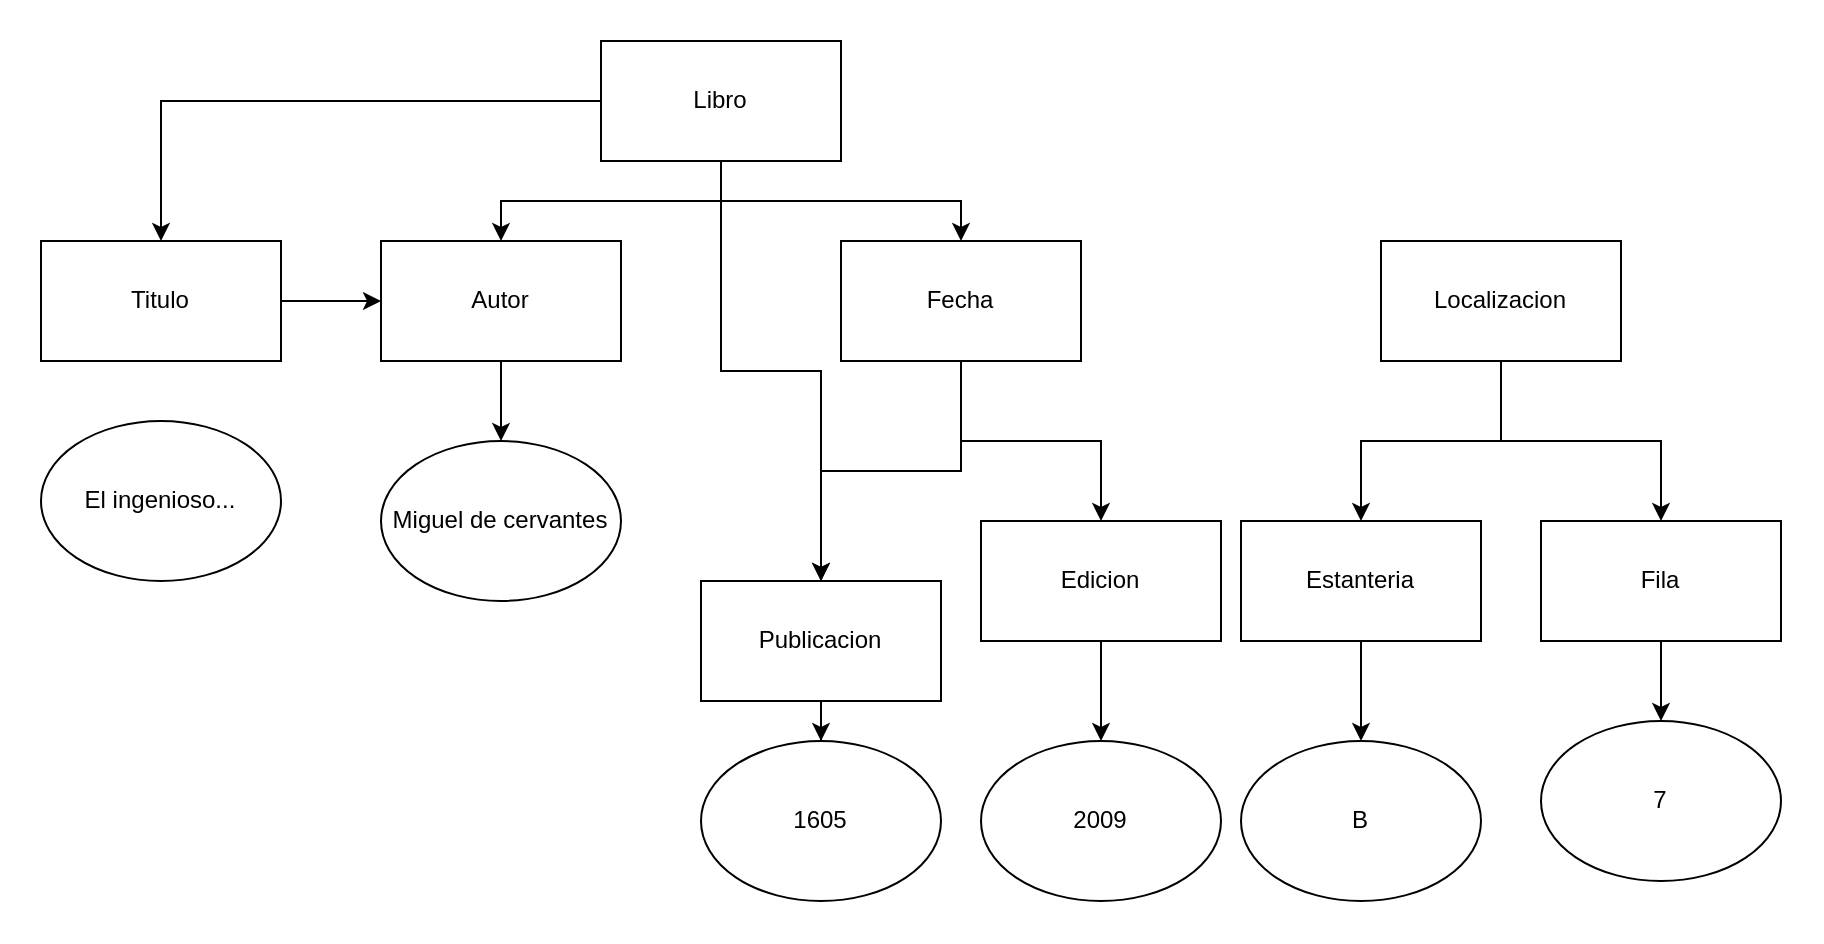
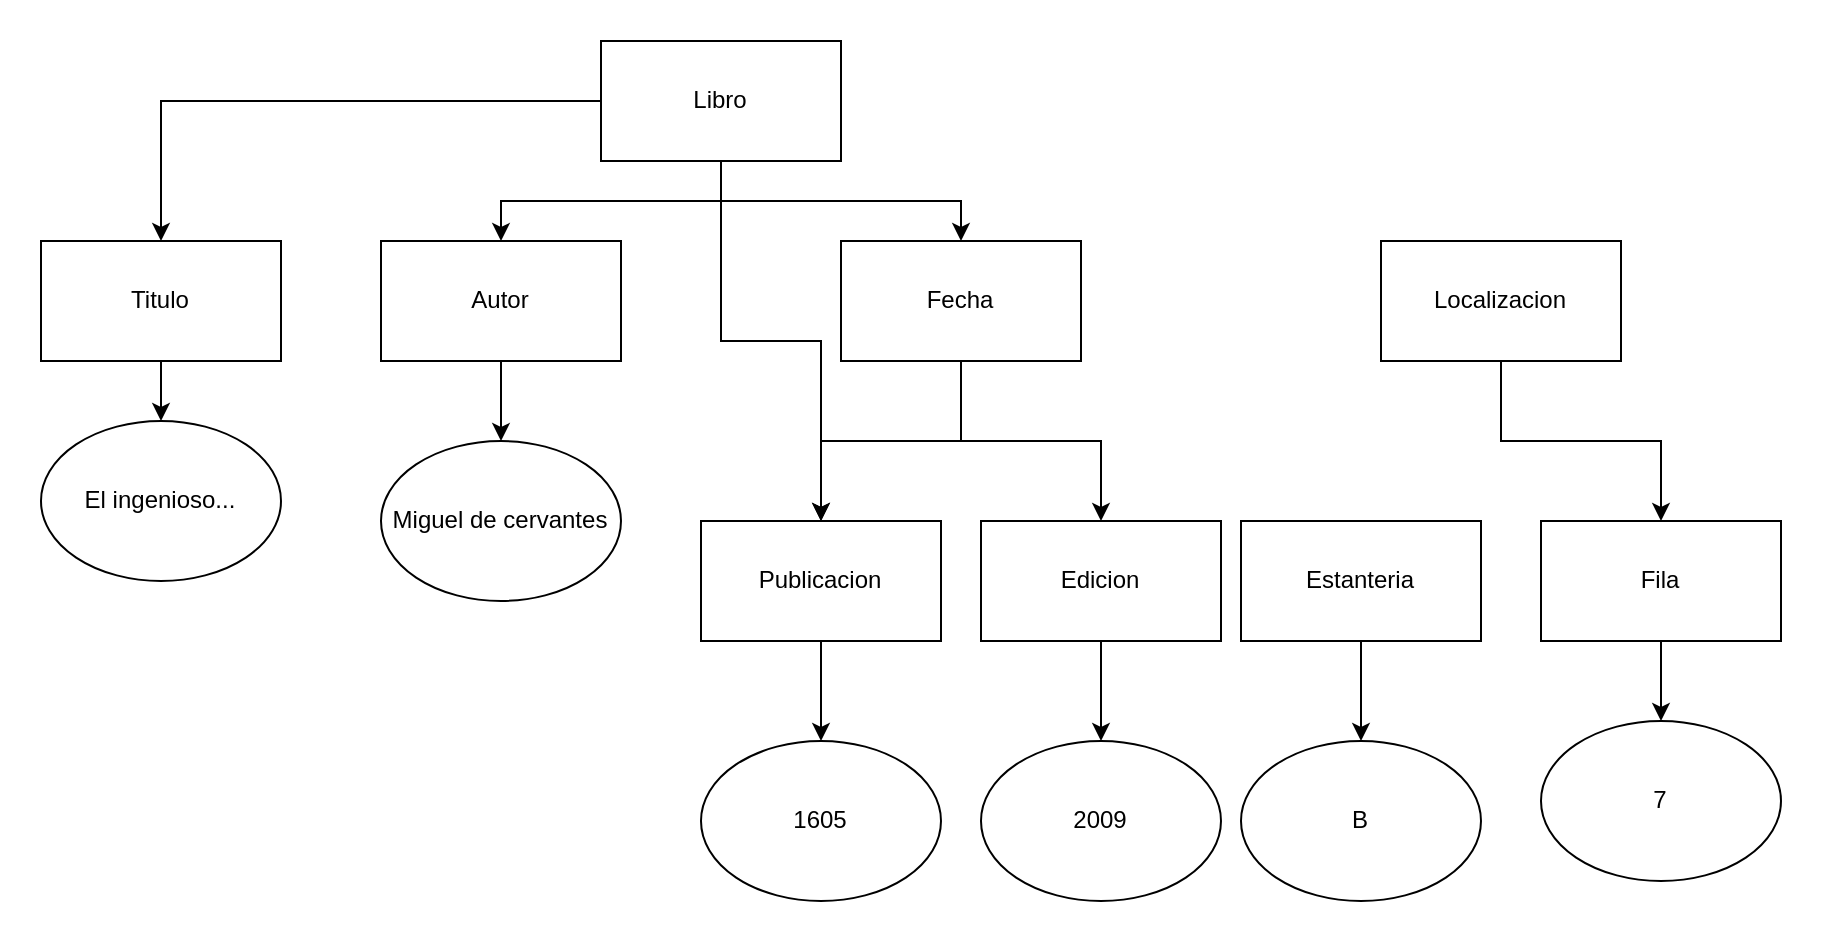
- <mxCell id="7" style="edgeStyle=orthogonalEdgeStyle;rounded=0;orthogonalLoop=1;jettySize=auto;html=1;" edge="1" parent="1" source="8" target="10"><mxGeometry relative="1" as="geometry" /></mxCell>
+ <mxCell id="7" style="edgeStyle=orthogonalEdgeStyle;rounded=0;orthogonalLoop=1;jettySize=auto;html=1;" edge="1" parent="1" source="8" target="25"><mxGeometry relative="1" as="geometry" /></mxCell>
- <mxCell id="18" style="edgeStyle=orthogonalEdgeStyle;rounded=0;orthogonalLoop=1;jettySize=auto;html=1;" edge="1" parent="1" source="20" target="24"><mxGeometry relative="1" as="geometry" /></mxCell>
- <mxCell id="15" value="Publicacion" style="rounded=0;whiteSpace=wrap;html=1;" vertex="1" parent="1"><mxGeometry x="350" y="290" width="120" height="60" as="geometry" /></mxCell>
+ <mxCell id="15" value="Publicacion" style="rounded=0;whiteSpace=wrap;html=1;" vertex="1" parent="1"><mxGeometry x="350" y="260" width="120" height="60" as="geometry" /></mxCell>
